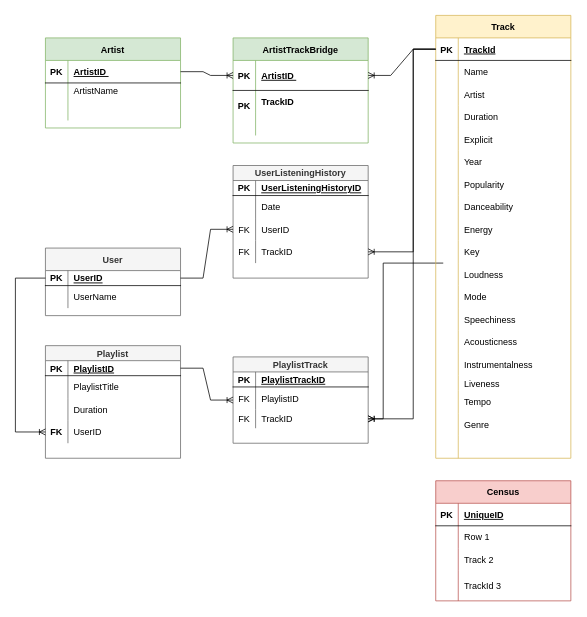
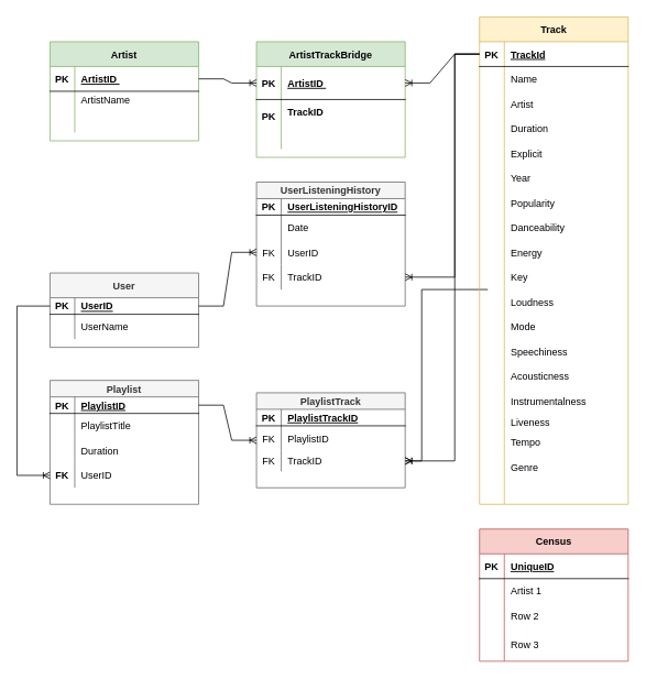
- <mxCell id="64" value="Row 1" style="shape=partialRectangle;connectable=0;fillColor=none;top=0;left=0;bottom=0;right=0;align=left;spacingLeft=6;overflow=hidden;" parent="62" vertex="1"><mxGeometry x="30" width="150" height="30" as="geometry"><mxRectangle width="150" height="30" as="alternateBounds" /></mxGeometry></mxCell>
+ <mxCell id="64" value="Artist 1" style="shape=partialRectangle;connectable=0;fillColor=none;top=0;left=0;bottom=0;right=0;align=left;spacingLeft=6;overflow=hidden;" parent="62" vertex="1"><mxGeometry x="30" width="150" height="30" as="geometry"><mxRectangle width="150" height="30" as="alternateBounds" /></mxGeometry></mxCell>
- <mxCell id="67" value="Track 2" style="shape=partialRectangle;connectable=0;fillColor=none;top=0;left=0;bottom=0;right=0;align=left;spacingLeft=6;overflow=hidden;" parent="65" vertex="1"><mxGeometry x="30" width="150" height="30" as="geometry"><mxRectangle width="150" height="30" as="alternateBounds" /></mxGeometry></mxCell>
+ <mxCell id="67" value="Row 2" style="shape=partialRectangle;connectable=0;fillColor=none;top=0;left=0;bottom=0;right=0;align=left;spacingLeft=6;overflow=hidden;" parent="65" vertex="1"><mxGeometry x="30" width="150" height="30" as="geometry"><mxRectangle width="150" height="30" as="alternateBounds" /></mxGeometry></mxCell>
- <mxCell id="70" value="TrackId 3" style="shape=partialRectangle;connectable=0;fillColor=none;top=0;left=0;bottom=0;right=0;align=left;spacingLeft=6;overflow=hidden;" parent="68" vertex="1"><mxGeometry x="30" width="150" height="40" as="geometry"><mxRectangle width="150" height="40" as="alternateBounds" /></mxGeometry></mxCell>
+ <mxCell id="70" value="Row 3" style="shape=partialRectangle;connectable=0;fillColor=none;top=0;left=0;bottom=0;right=0;align=left;spacingLeft=6;overflow=hidden;" parent="68" vertex="1"><mxGeometry x="30" width="150" height="40" as="geometry"><mxRectangle width="150" height="40" as="alternateBounds" /></mxGeometry></mxCell>
